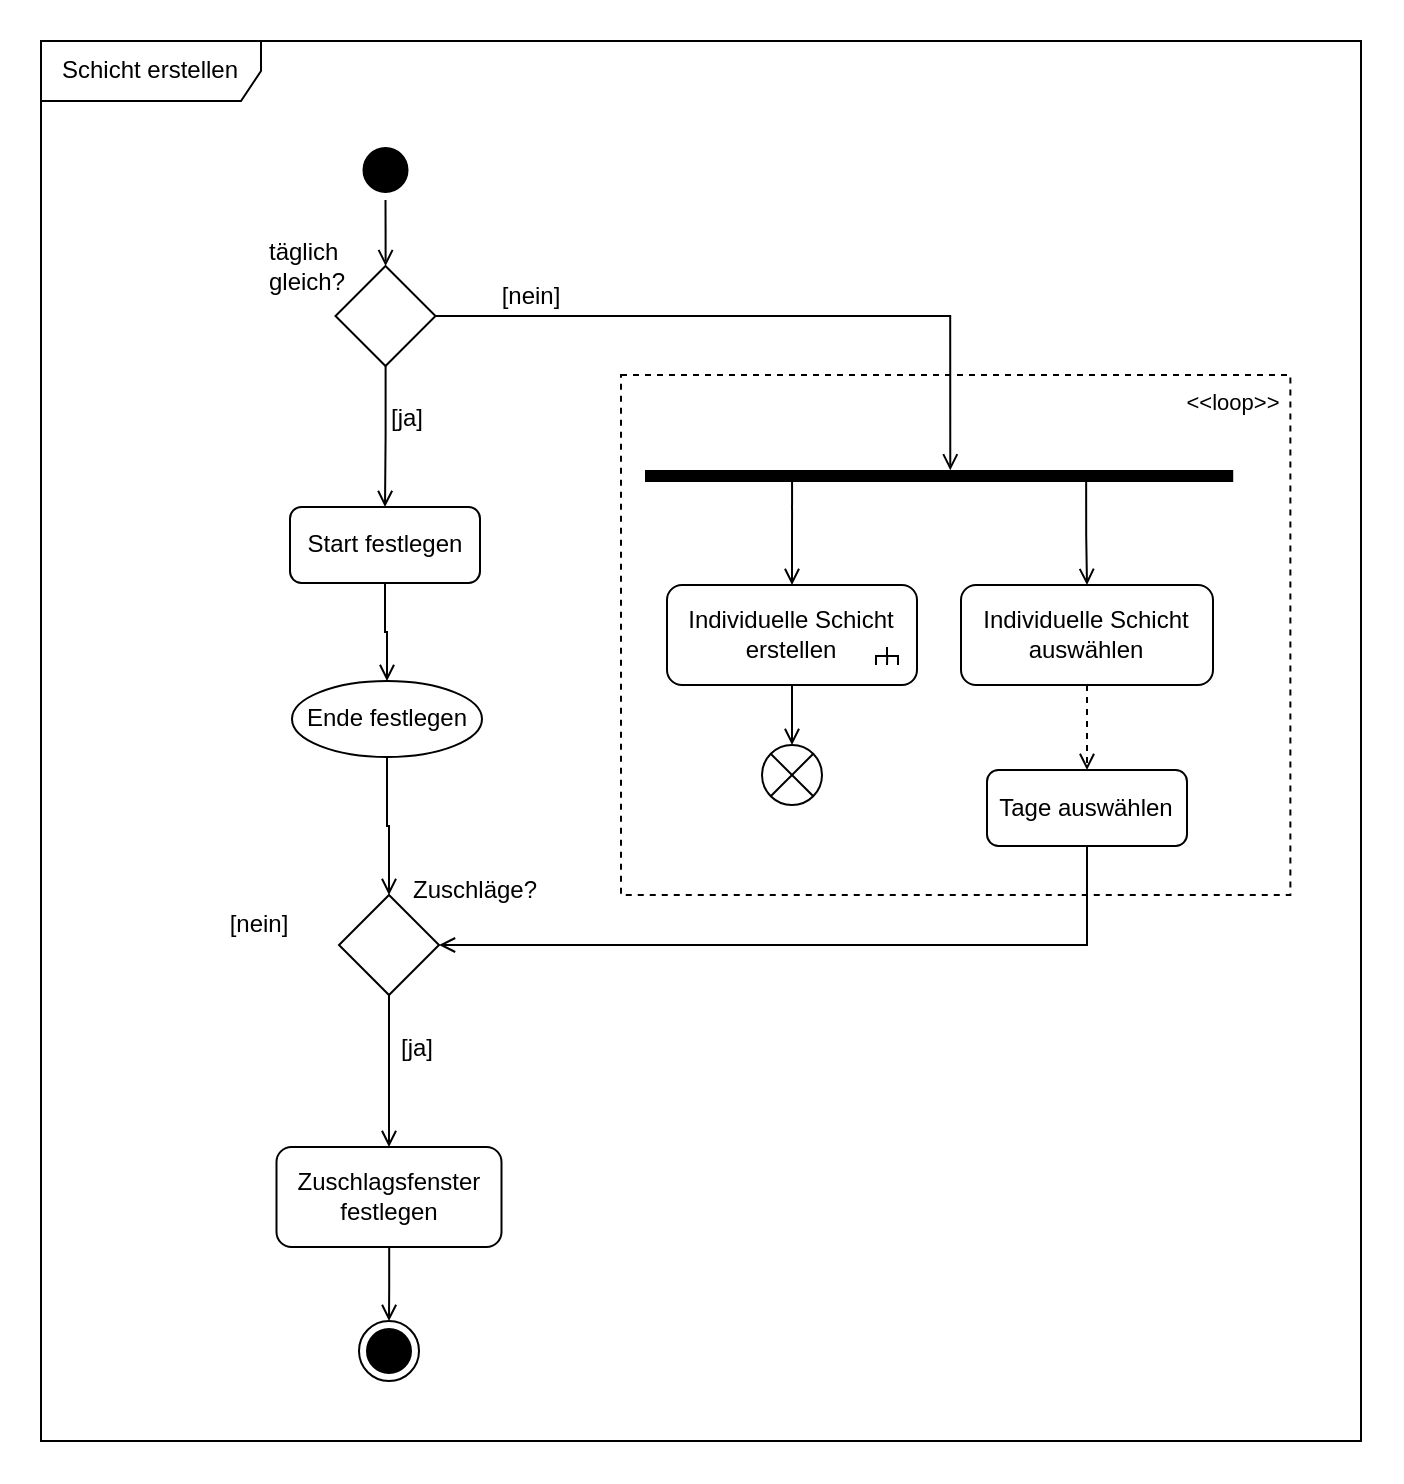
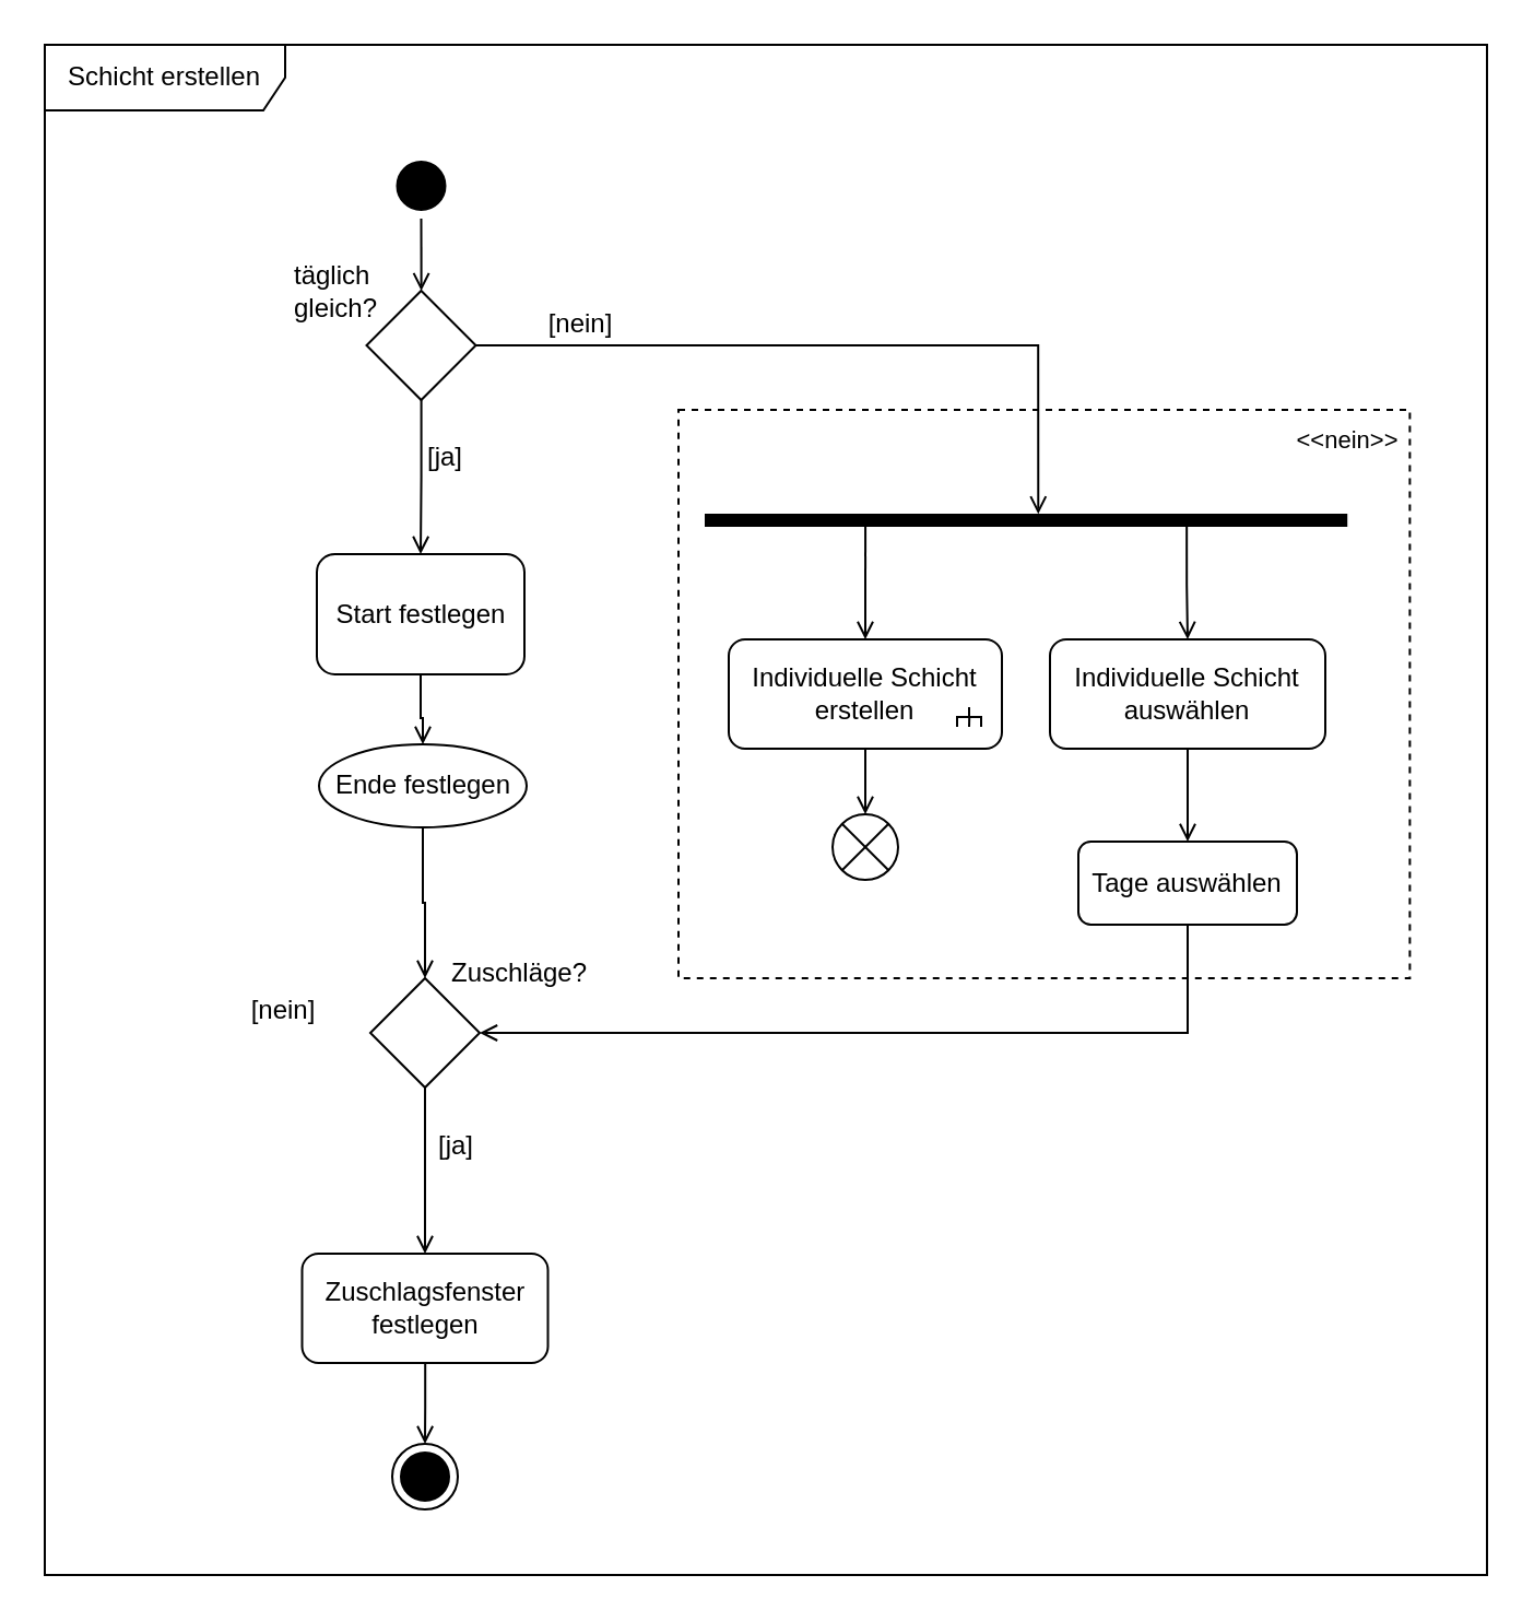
- <mxCell id="36" value="&amp;lt;&amp;lt;loop&amp;gt;&amp;gt;" style="text;html=1;align=center;verticalAlign=middle;resizable=0;points=[];autosize=1;strokeColor=none;fillColor=none;fontFamily=Helvetica;fontSize=11;fontColor=default;labelBackgroundColor=default;" vertex="1" parent="1"><mxGeometry x="581" y="185.5" width="70" height="30" as="geometry" /></mxCell>
+ <mxCell id="36" value="&amp;lt;&amp;lt;nein&amp;gt;&amp;gt;" style="text;html=1;align=center;verticalAlign=middle;resizable=0;points=[];autosize=1;strokeColor=none;fillColor=none;fontFamily=Helvetica;fontSize=11;fontColor=default;labelBackgroundColor=default;" vertex="1" parent="1"><mxGeometry x="581" y="185.5" width="70" height="30" as="geometry" /></mxCell>
- <mxCell id="7" value="Start festlegen" style="rounded=1;whiteSpace=wrap;html=1;" parent="1" vertex="1"><mxGeometry x="144.5" y="253" width="95" height="38" as="geometry" /></mxCell>
+ <mxCell id="7" value="Start festlegen" style="rounded=1;whiteSpace=wrap;html=1;" parent="1" vertex="1"><mxGeometry x="144.5" y="253" width="95" height="55" as="geometry" /></mxCell>
- <mxCell id="26" style="edgeStyle=orthogonalEdgeStyle;rounded=0;orthogonalLoop=1;jettySize=auto;html=1;entryX=0.5;entryY=0;entryDx=0;entryDy=0;endArrow=open;endFill=0;exitX=0.5;exitY=1;exitDx=0;exitDy=0;dashed=1;" parent="1" target="28" edge="1" source="27"><mxGeometry relative="1" as="geometry"><mxPoint x="482.98" y="462" as="sourcePoint" /></mxGeometry></mxCell>
+ <mxCell id="26" style="edgeStyle=orthogonalEdgeStyle;rounded=0;orthogonalLoop=1;jettySize=auto;html=1;entryX=0.5;entryY=0;entryDx=0;entryDy=0;endArrow=open;endFill=0;exitX=0.5;exitY=1;exitDx=0;exitDy=0;" parent="1" target="28" edge="1" source="27"><mxGeometry relative="1" as="geometry"><mxPoint x="482.98" y="462" as="sourcePoint" /></mxGeometry></mxCell>
